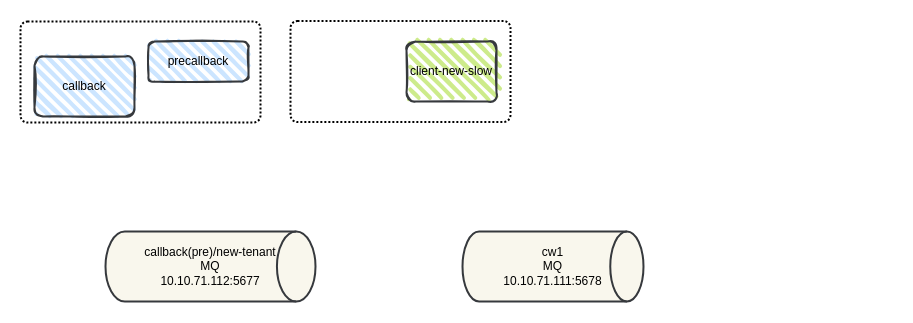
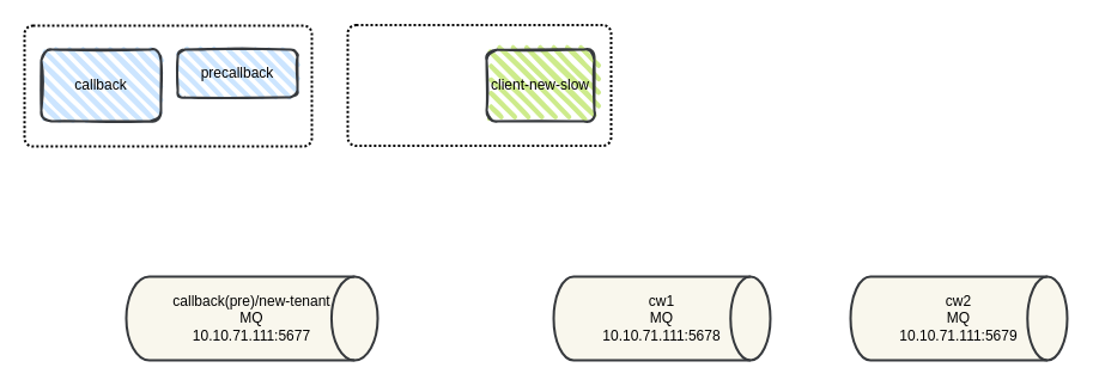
- <mxCell id="8" value="callback" style="rounded=1;whiteSpace=wrap;html=1;strokeWidth=2;fillWeight=4;hachureGap=8;hachureAngle=45;fillColor=#cce5ff;sketch=1;strokeColor=#36393d;" vertex="1" parent="5"><mxGeometry x="14" y="35" width="100" height="60" as="geometry" /></mxCell>
+ <mxCell id="8" value="callback" style="rounded=1;whiteSpace=wrap;html=1;strokeWidth=2;fillWeight=4;hachureGap=8;hachureAngle=45;fillColor=#cce5ff;sketch=1;strokeColor=#36393d;" vertex="1" parent="5"><mxGeometry x="14" y="20" width="100" height="60" as="geometry" /></mxCell>
- <mxCell id="2" value="callback(pre)/new-tenant&lt;br&gt;MQ&lt;br&gt;10.10.71.112:5677" style="strokeWidth=2;html=1;shape=mxgraph.flowchart.direct_data;whiteSpace=wrap;fillColor=#f9f7ed;strokeColor=#36393d;" vertex="1" parent="1"><mxGeometry x="105" y="231" width="210" height="70" as="geometry" /></mxCell>
+ <mxCell id="2" value="callback(pre)/new-tenant&lt;br&gt;MQ&lt;br&gt;10.10.71.111:5677" style="strokeWidth=2;html=1;shape=mxgraph.flowchart.direct_data;whiteSpace=wrap;fillColor=#f9f7ed;strokeColor=#36393d;" vertex="1" parent="1"><mxGeometry x="105" y="231" width="210" height="70" as="geometry" /></mxCell>
+ <mxCell id="4" value="cw2&lt;br&gt;MQ&lt;br&gt;10.10.71.111:5679" style="strokeWidth=2;html=1;shape=mxgraph.flowchart.direct_data;whiteSpace=wrap;fillColor=#f9f7ed;strokeColor=#36393d;" vertex="1" parent="1"><mxGeometry x="710" y="231" width="181" height="70" as="geometry" /></mxCell>
